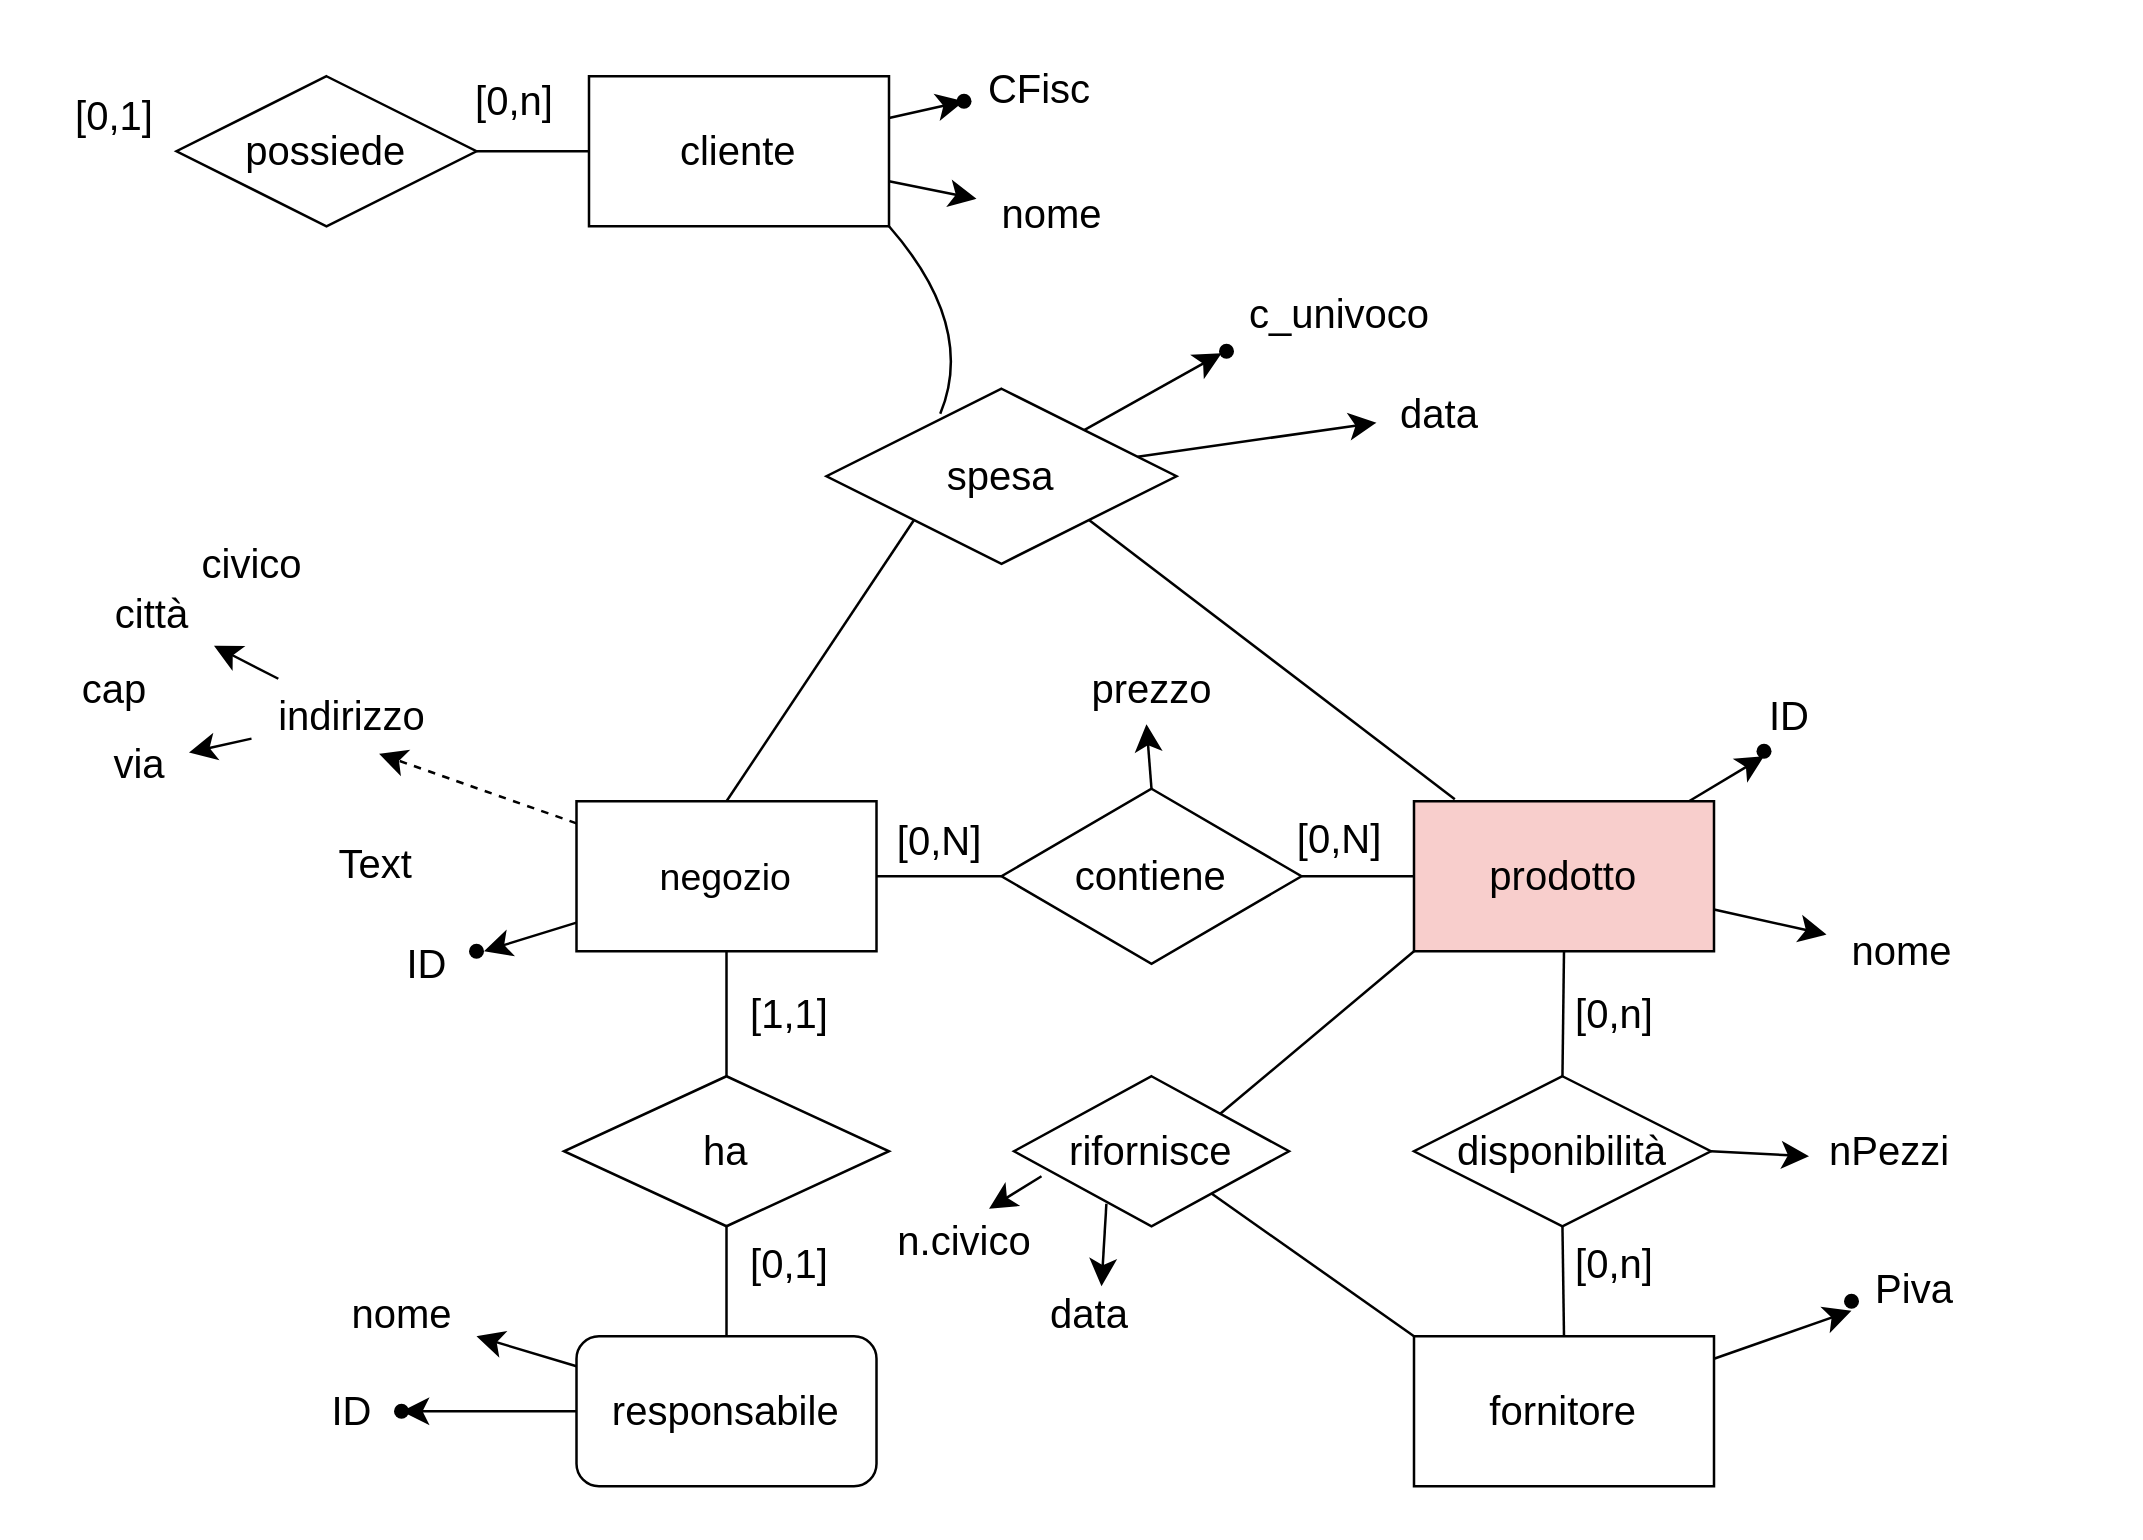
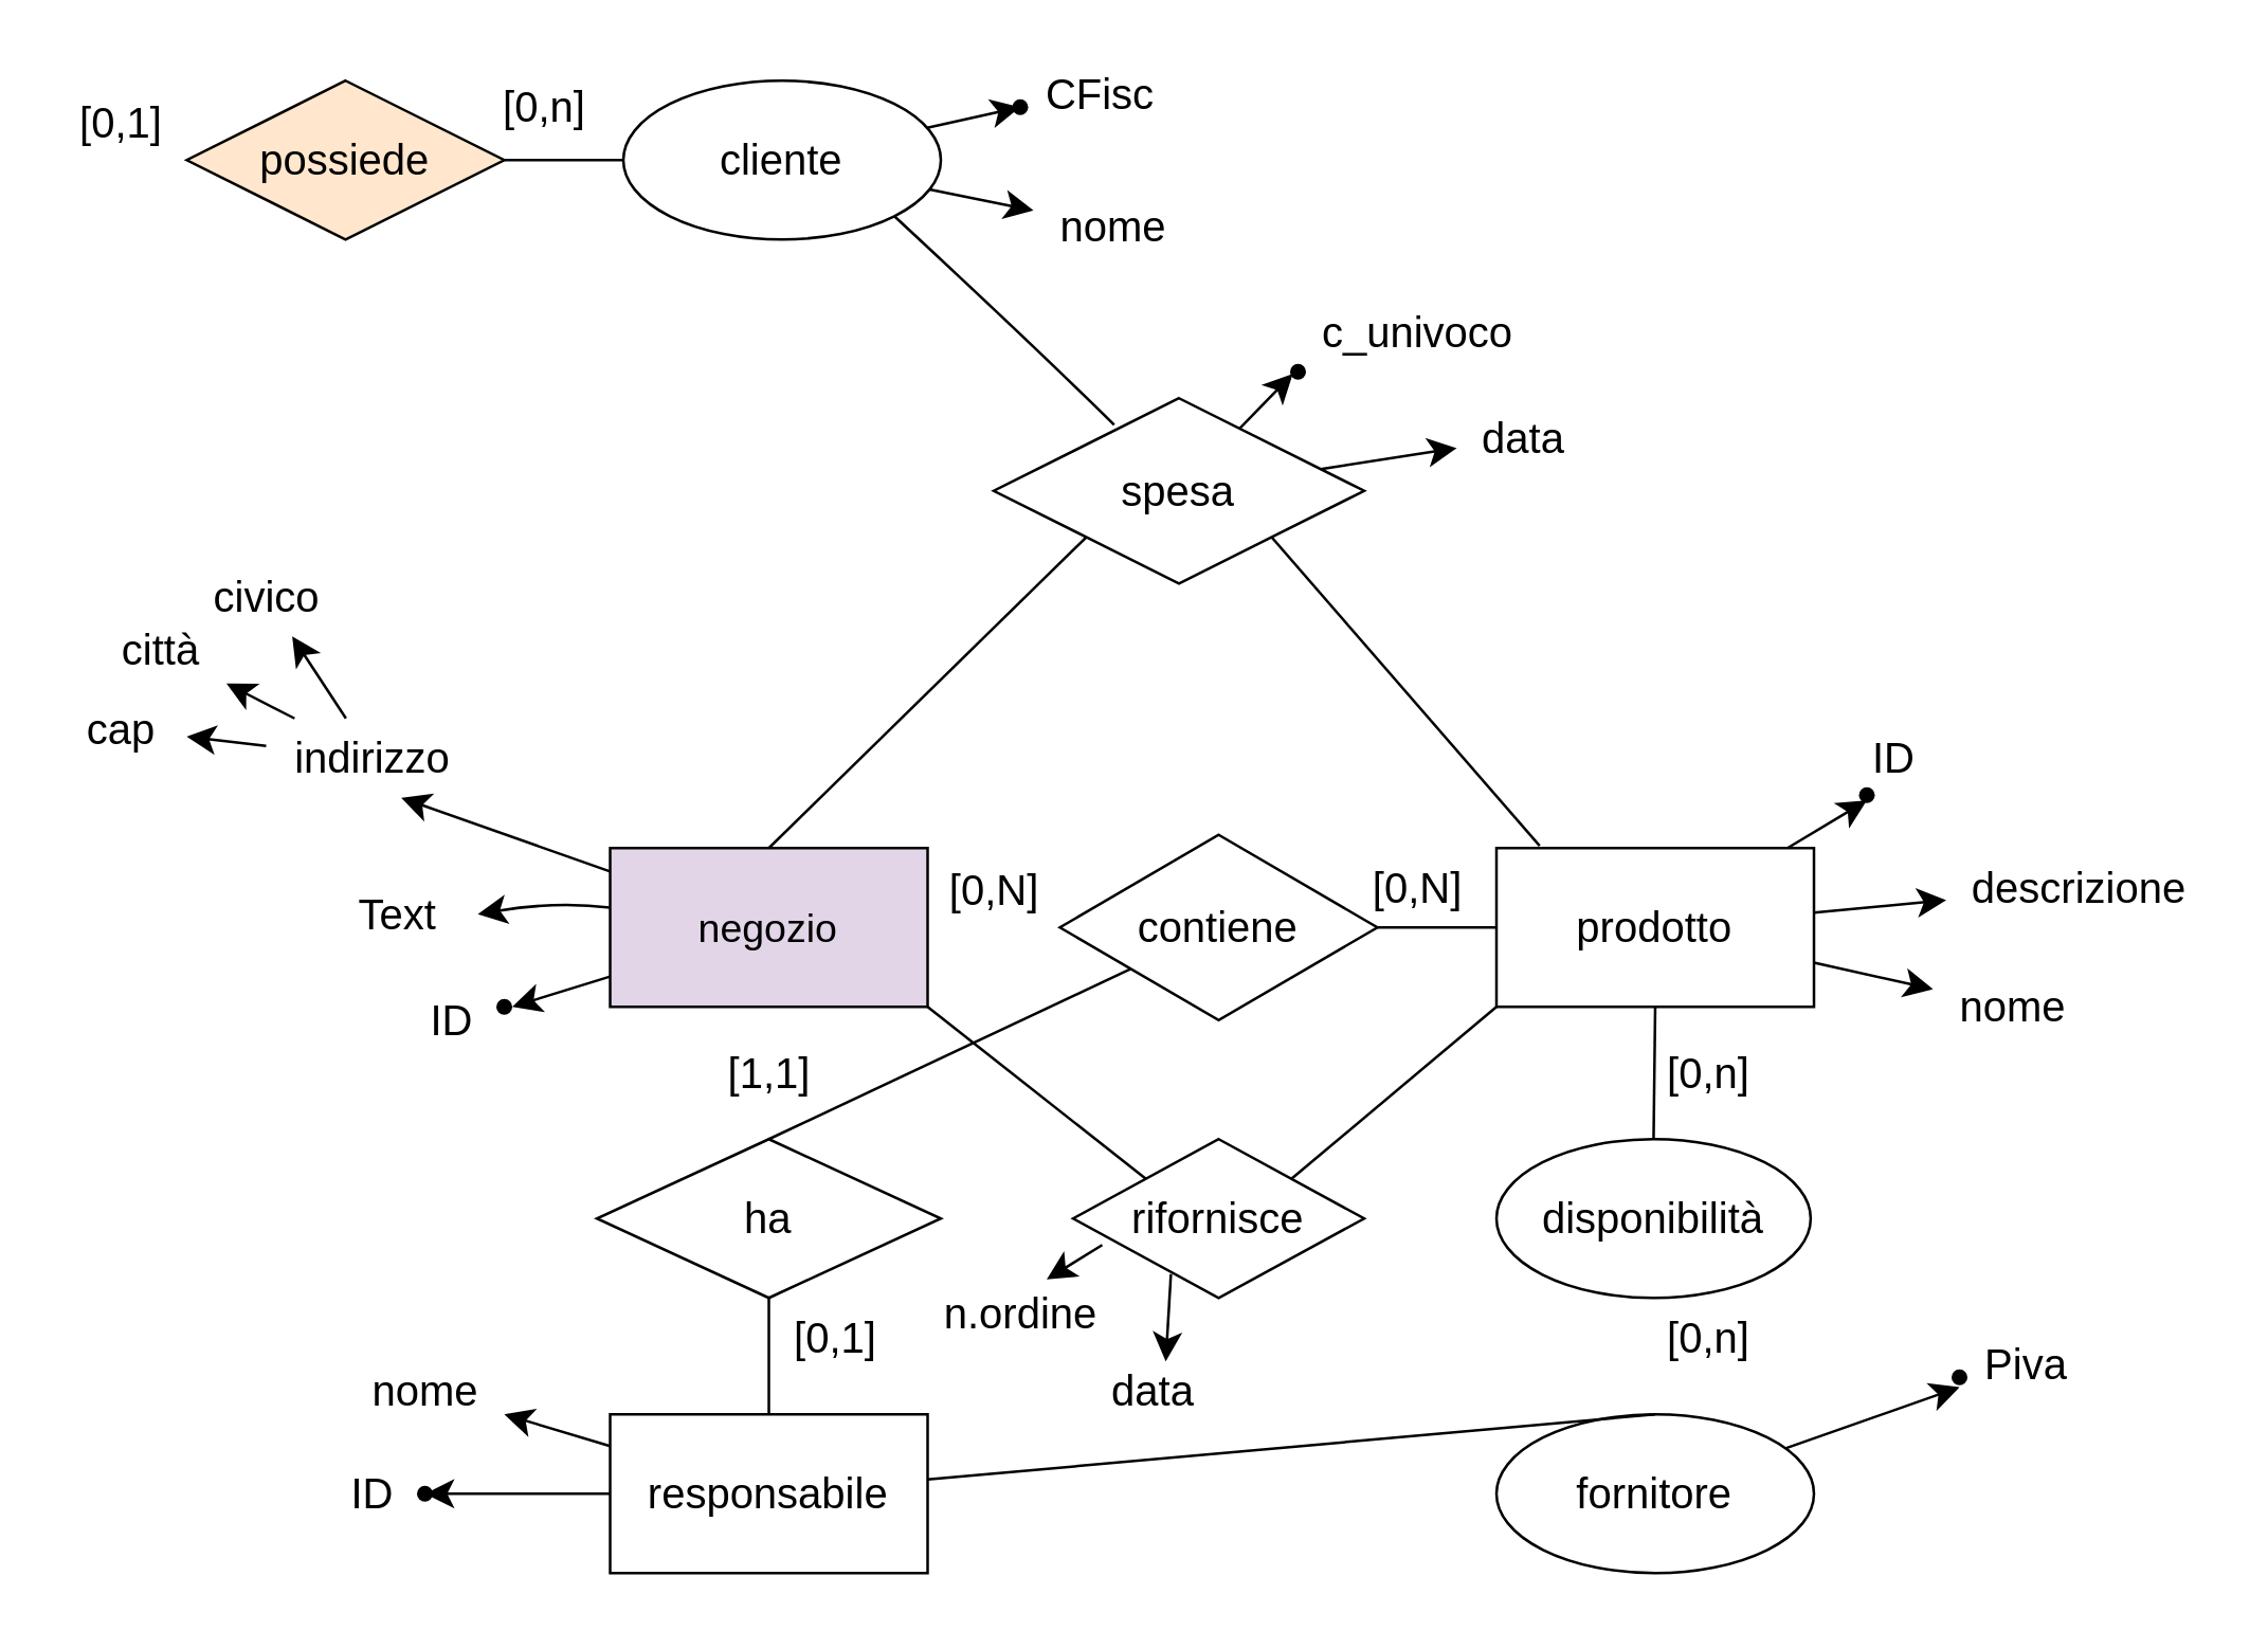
- <mxCell id="65" value="&lt;font style=&quot;font-size: 16px;&quot;&gt;possiede&lt;/font&gt;" style="rhombus;whiteSpace=wrap;html=1;" vertex="1" parent="1"><mxGeometry x="70" y="30" width="120" height="60" as="geometry" /></mxCell>
+ <mxCell id="65" value="&lt;font style=&quot;font-size: 16px;&quot;&gt;possiede&lt;/font&gt;" style="rhombus;whiteSpace=wrap;html=1;fillColor=#ffe6cc;" vertex="1" parent="1"><mxGeometry x="70" y="30" width="120" height="60" as="geometry" /></mxCell>
- <mxCell id="62" value="&lt;font style=&quot;font-size: 16px;&quot;&gt;cliente&lt;/font&gt;" style="whiteSpace=wrap;html=1;" vertex="1" parent="1"><mxGeometry x="235" y="30" width="120" height="60" as="geometry" /></mxCell>
+ <mxCell id="62" value="&lt;font style=&quot;font-size: 16px;&quot;&gt;cliente&lt;/font&gt;" style="ellipse;whiteSpace=wrap;html=1;" vertex="1" parent="1"><mxGeometry x="235" y="30" width="120" height="60" as="geometry" /></mxCell>
- <mxCell id="76" value="&lt;font style=&quot;font-size: 16px;&quot;&gt;spesa&lt;/font&gt;" style="rhombus;whiteSpace=wrap;html=1;" vertex="1" parent="1"><mxGeometry x="330" y="155" width="140" height="70" as="geometry" /></mxCell>
+ <mxCell id="76" value="&lt;font style=&quot;font-size: 16px;&quot;&gt;spesa&lt;/font&gt;" style="rhombus;whiteSpace=wrap;html=1;" vertex="1" parent="1"><mxGeometry x="375" y="150" width="140" height="70" as="geometry" /></mxCell>
+ <mxCell id="10" value="" style="edgeStyle=none;curved=1;rounded=0;orthogonalLoop=1;jettySize=auto;html=1;fontSize=12;startSize=8;endSize=8;" edge="1" parent="1" source="12" target="45"><mxGeometry relative="1" as="geometry" /></mxCell>
- <mxCell id="36" value="prezzo" style="text;html=1;align=center;verticalAlign=middle;resizable=0;points=[];autosize=1;strokeColor=none;fillColor=none;fontSize=16;" vertex="1" parent="1"><mxGeometry x="425" y="260" width="70" height="30" as="geometry" /></mxCell>
+ <mxCell id="9" value="" style="edgeStyle=none;curved=1;rounded=0;orthogonalLoop=1;jettySize=auto;html=1;fontSize=12;startSize=8;endSize=8;" edge="1" parent="1" source="12" target="44"><mxGeometry relative="1" as="geometry" /></mxCell>
- <mxCell id="11" value="" style="edgeStyle=none;curved=1;rounded=0;orthogonalLoop=1;jettySize=auto;html=1;fontSize=12;startSize=8;endSize=8;" edge="1" parent="1" source="12" target="46"><mxGeometry relative="1" as="geometry" /></mxCell>
- <mxCell id="46" value="via" style="text;html=1;align=center;verticalAlign=middle;resizable=0;points=[];autosize=1;strokeColor=none;fillColor=none;fontSize=16;" vertex="1" parent="1"><mxGeometry x="35" y="290" width="40" height="30" as="geometry" /></mxCell>
- <mxCell id="73" style="edgeStyle=none;curved=1;rounded=0;orthogonalLoop=1;jettySize=auto;html=1;entryX=0.471;entryY=0.972;entryDx=0;entryDy=0;entryPerimeter=0;fontSize=12;startSize=8;endSize=8;exitX=0.5;exitY=0;exitDx=0;exitDy=0;" edge="1" parent="1" source="31" target="36"><mxGeometry relative="1" as="geometry"><mxPoint x="490" y="333" as="sourcePoint" /></mxGeometry></mxCell>
- <mxCell id="4" value="" style="edgeStyle=none;curved=1;rounded=0;orthogonalLoop=1;jettySize=auto;html=1;fontSize=12;startSize=8;endSize=8;entryX=0.638;entryY=1;entryDx=0;entryDy=0;entryPerimeter=0;dashed=1;" edge="1" parent="1" source="5" target="12"><mxGeometry relative="1" as="geometry" /></mxCell>
+ <mxCell id="4" value="" style="edgeStyle=none;curved=1;rounded=0;orthogonalLoop=1;jettySize=auto;html=1;fontSize=12;startSize=8;endSize=8;entryX=0.638;entryY=1;entryDx=0;entryDy=0;entryPerimeter=0;" edge="1" parent="1" source="5" target="12"><mxGeometry relative="1" as="geometry" /></mxCell>
+ <mxCell id="30" value="descrizione" style="text;html=1;align=center;verticalAlign=middle;resizable=0;points=[];autosize=1;strokeColor=none;fillColor=none;fontSize=16;" vertex="1" parent="1"><mxGeometry x="735" y="320" width="100" height="30" as="geometry" /></mxCell>
+ <mxCell id="2" value="" style="edgeStyle=none;curved=1;rounded=0;orthogonalLoop=1;jettySize=auto;html=1;fontSize=12;startSize=8;endSize=8;entryX=1;entryY=0.5;entryDx=0;entryDy=0;" edge="1" parent="1" source="5" target="6"><mxGeometry relative="1" as="geometry"><mxPoint x="200" y="320" as="targetPoint" /><Array as="points"><mxPoint x="210" y="340" /></Array></mxGeometry></mxCell>
+ <mxCell id="26" value="" style="edgeStyle=none;curved=1;rounded=0;orthogonalLoop=1;jettySize=auto;html=1;fontSize=12;startSize=8;endSize=8;" edge="1" parent="1" source="28" target="30"><mxGeometry relative="1" as="geometry" /></mxCell>
- <mxCell id="5" value="&lt;font style=&quot;font-size: 15px;&quot;&gt;negozio&lt;/font&gt;" style="rounded=0;whiteSpace=wrap;html=1;" vertex="1" parent="1"><mxGeometry x="230" y="320" width="120" height="60" as="geometry" /></mxCell>
+ <mxCell id="5" value="&lt;font style=&quot;font-size: 15px;&quot;&gt;negozio&lt;/font&gt;" style="rounded=0;whiteSpace=wrap;html=1;fillColor=#e1d5e7;" vertex="1" parent="1"><mxGeometry x="230" y="320" width="120" height="60" as="geometry" /></mxCell>
- <mxCell id="33" value="" style="endArrow=none;html=1;rounded=0;fontSize=12;startSize=8;endSize=8;curved=1;exitX=1;exitY=0.5;exitDx=0;exitDy=0;entryX=0;entryY=0.5;entryDx=0;entryDy=0;" edge="1" parent="1" source="5" target="31"><mxGeometry width="50" height="50" relative="1" as="geometry"><mxPoint x="340" y="340" as="sourcePoint" /><mxPoint x="385" y="340" as="targetPoint" /></mxGeometry></mxCell>
- <mxCell id="28" value="&lt;font style=&quot;font-size: 16px;&quot;&gt;&lt;font&gt;prodotto&lt;/font&gt;&lt;/font&gt;" style="whiteSpace=wrap;html=1;fillColor=#f8cecc;" vertex="1" parent="1"><mxGeometry x="565" y="320" width="120" height="60" as="geometry" /></mxCell>
+ <mxCell id="28" value="&lt;font style=&quot;font-size: 16px;&quot;&gt;&lt;font&gt;prodotto&lt;/font&gt;&lt;/font&gt;" style="whiteSpace=wrap;html=1;" vertex="1" parent="1"><mxGeometry x="565" y="320" width="120" height="60" as="geometry" /></mxCell>
- <mxCell id="18" value="" style="endArrow=none;html=1;rounded=0;fontSize=12;startSize=8;endSize=8;curved=1;entryX=0.5;entryY=1;entryDx=0;entryDy=0;exitX=0.5;exitY=0;exitDx=0;exitDy=0;" edge="1" parent="1" source="17" target="5"><mxGeometry width="50" height="50" relative="1" as="geometry"><mxPoint x="520" y="470" as="sourcePoint" /><mxPoint x="570" y="420" as="targetPoint" /></mxGeometry></mxCell>
+ <mxCell id="18" value="" style="endArrow=none;html=1;rounded=0;fontSize=12;startSize=8;endSize=8;curved=1;exitX=0.5;exitY=0;exitDx=0;exitDy=0;" edge="1" parent="1" source="17" target="31"><mxGeometry width="50" height="50" relative="1" as="geometry"><mxPoint x="520" y="470" as="sourcePoint" /><mxPoint x="570" y="420" as="targetPoint" /></mxGeometry></mxCell>
- <mxCell id="21" value="[1,1]" style="text;html=1;align=center;verticalAlign=middle;resizable=0;points=[];autosize=1;strokeColor=none;fillColor=none;fontSize=16;" vertex="1" parent="1"><mxGeometry x="290" y="390" width="50" height="30" as="geometry" /></mxCell>
+ <mxCell id="21" value="[1,1]" style="text;html=1;align=center;verticalAlign=middle;resizable=0;points=[];autosize=1;strokeColor=none;fillColor=none;fontSize=16;" vertex="1" parent="1"><mxGeometry x="265" y="390" width="50" height="30" as="geometry" /></mxCell>
+ <mxCell id="42" value="" style="endArrow=none;html=1;rounded=0;fontSize=12;startSize=8;endSize=8;curved=1;entryX=0;entryY=0;entryDx=0;entryDy=0;exitX=1;exitY=1;exitDx=0;exitDy=0;" edge="1" parent="1" source="5" target="39"><mxGeometry width="50" height="50" relative="1" as="geometry"><mxPoint x="360" y="400" as="sourcePoint" /><mxPoint x="436" y="436" as="targetPoint" /></mxGeometry></mxCell>
- <mxCell id="50" value="&lt;font style=&quot;font-size: 16px;&quot;&gt;disponibilità&lt;/font&gt;" style="rhombus;whiteSpace=wrap;html=1;" vertex="1" parent="1"><mxGeometry x="565" y="430" width="118.75" height="60" as="geometry" /></mxCell>
+ <mxCell id="50" value="&lt;font style=&quot;font-size: 16px;&quot;&gt;disponibilità&lt;/font&gt;" style="ellipse;whiteSpace=wrap;html=1;" vertex="1" parent="1"><mxGeometry x="565" y="430" width="118.75" height="60" as="geometry" /></mxCell>
- <mxCell id="53" value="&lt;div&gt;nPezzi&lt;/div&gt;" style="text;html=1;align=center;verticalAlign=middle;resizable=0;points=[];autosize=1;strokeColor=none;fillColor=none;fontSize=16;" vertex="1" parent="1"><mxGeometry x="720" y="445" width="70" height="30" as="geometry" /></mxCell>
- <mxCell id="54" style="edgeStyle=none;curved=1;rounded=0;orthogonalLoop=1;jettySize=auto;html=1;exitX=1;exitY=0.5;exitDx=0;exitDy=0;entryX=0.043;entryY=0.567;entryDx=0;entryDy=0;entryPerimeter=0;fontSize=12;startSize=8;endSize=8;" edge="1" parent="1" source="50" target="53"><mxGeometry relative="1" as="geometry" /></mxCell>
- <mxCell id="57" value="n.civico" style="text;html=1;align=center;verticalAlign=middle;resizable=0;points=[];autosize=1;strokeColor=none;fillColor=none;fontSize=16;" vertex="1" parent="1"><mxGeometry x="345" y="481" width="80" height="30" as="geometry" /></mxCell>
+ <mxCell id="57" value="n.ordine" style="text;html=1;align=center;verticalAlign=middle;resizable=0;points=[];autosize=1;strokeColor=none;fillColor=none;fontSize=16;" vertex="1" parent="1"><mxGeometry x="345" y="481" width="80" height="30" as="geometry" /></mxCell>
- <mxCell id="40" value="" style="endArrow=none;html=1;rounded=0;fontSize=12;startSize=8;endSize=8;curved=1;entryX=0;entryY=0;entryDx=0;entryDy=0;" edge="1" parent="1" source="39" target="38"><mxGeometry width="50" height="50" relative="1" as="geometry"><mxPoint x="660" y="630" as="sourcePoint" /><mxPoint x="710" y="580" as="targetPoint" /></mxGeometry></mxCell>
- <mxCell id="51" value="" style="endArrow=none;html=1;rounded=0;fontSize=12;startSize=8;endSize=8;curved=1;exitX=0.5;exitY=0;exitDx=0;exitDy=0;entryX=0.5;entryY=1;entryDx=0;entryDy=0;" edge="1" parent="1" source="38" target="50"><mxGeometry width="50" height="50" relative="1" as="geometry"><mxPoint x="550" y="510" as="sourcePoint" /><mxPoint x="600" y="460" as="targetPoint" /></mxGeometry></mxCell>
+ <mxCell id="51" value="" style="endArrow=none;html=1;rounded=0;fontSize=12;startSize=8;endSize=8;curved=1;exitX=0.5;exitY=0;exitDx=0;exitDy=0;" edge="1" parent="1" source="38" target="16"><mxGeometry width="50" height="50" relative="1" as="geometry"><mxPoint x="550" y="510" as="sourcePoint" /><mxPoint x="600" y="460" as="targetPoint" /></mxGeometry></mxCell>
- <mxCell id="16" value="&lt;font style=&quot;font-size: 16px;&quot;&gt;responsabile&lt;/font&gt;" style="whiteSpace=wrap;html=1;rounded=1;" vertex="1" parent="1"><mxGeometry x="230" y="534" width="120" height="60" as="geometry" /></mxCell>
+ <mxCell id="16" value="&lt;font style=&quot;font-size: 16px;&quot;&gt;responsabile&lt;/font&gt;" style="whiteSpace=wrap;html=1;" vertex="1" parent="1"><mxGeometry x="230" y="534" width="120" height="60" as="geometry" /></mxCell>
- <mxCell id="38" value="&lt;font style=&quot;font-size: 16px;&quot;&gt;fornitore&lt;/font&gt;" style="rounded=0;whiteSpace=wrap;html=1;" vertex="1" parent="1"><mxGeometry x="565" y="534" width="120" height="60" as="geometry" /></mxCell>
+ <mxCell id="38" value="&lt;font style=&quot;font-size: 16px;&quot;&gt;fornitore&lt;/font&gt;" style="ellipse;whiteSpace=wrap;html=1;" vertex="1" parent="1"><mxGeometry x="565" y="534" width="120" height="60" as="geometry" /></mxCell>
